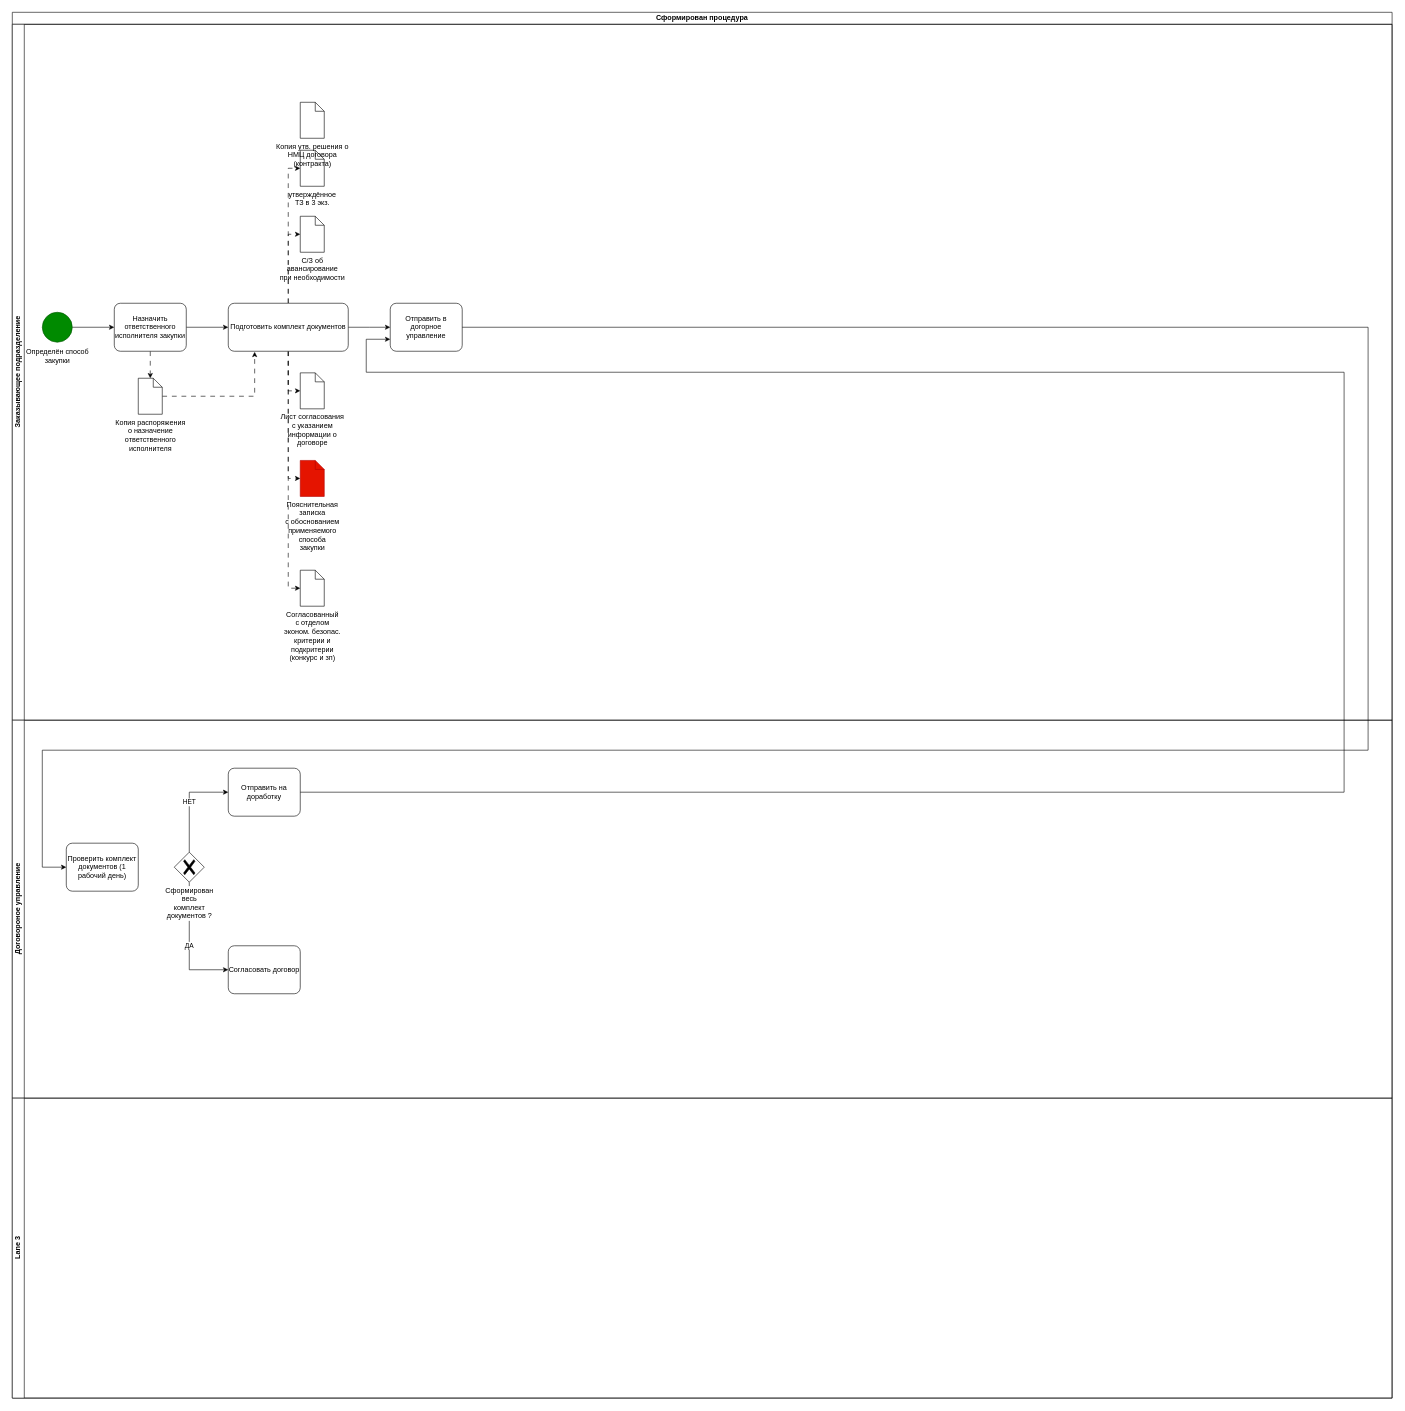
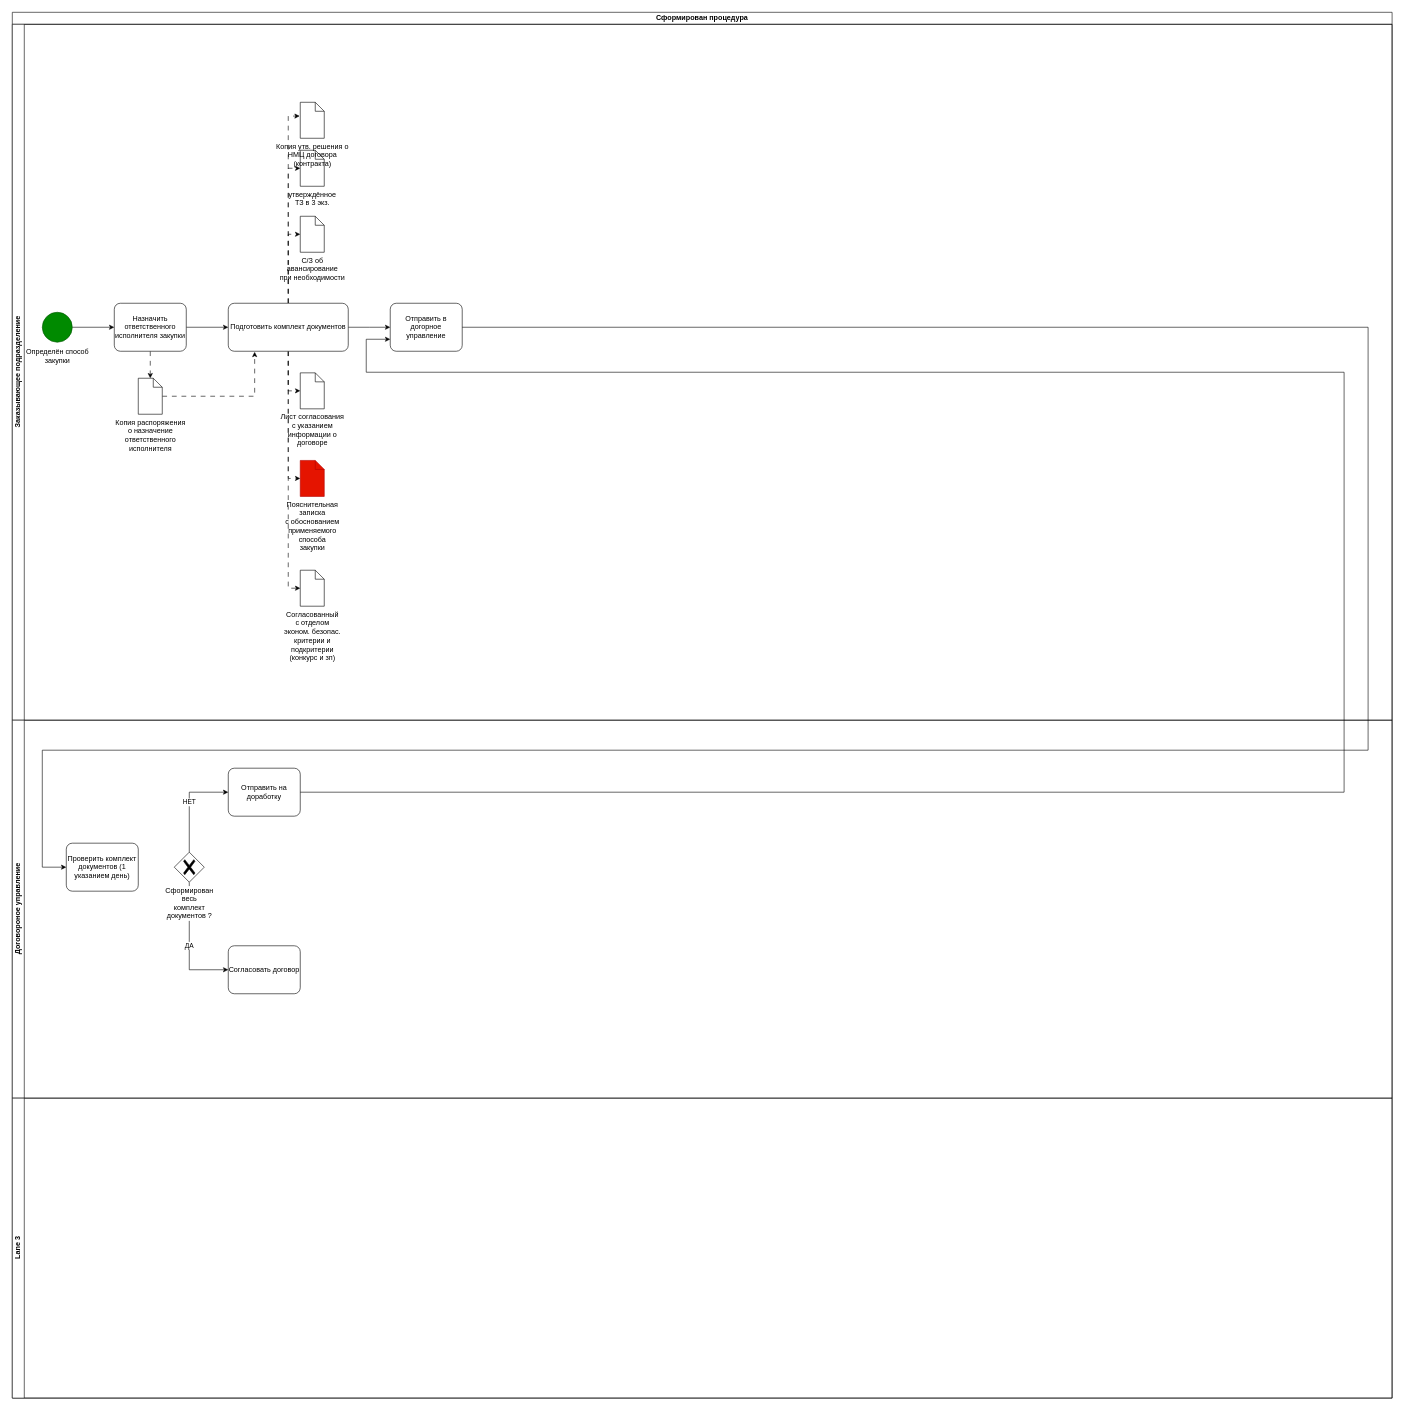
+ <mxCell id="12" style="edgeStyle=orthogonalEdgeStyle;rounded=0;orthogonalLoop=1;jettySize=auto;html=1;entryX=-0.025;entryY=0.383;entryDx=0;entryDy=0;entryPerimeter=0;dashed=1;dashPattern=8 8;" edge="1" parent="3" source="17" target="20"><mxGeometry relative="1" as="geometry" /></mxCell>
- <mxCell id="28" value="Проверить комплект документов (1 рабочий день)" style="points=[[0.25,0,0],[0.5,0,0],[0.75,0,0],[1,0.25,0],[1,0.5,0],[1,0.75,0],[0.75,1,0],[0.5,1,0],[0.25,1,0],[0,0.75,0],[0,0.5,0],[0,0.25,0]];shape=mxgraph.bpmn.task;whiteSpace=wrap;rectStyle=rounded;size=10;html=1;container=1;expand=0;collapsible=0;taskMarker=abstract;" vertex="1" parent="27"><mxGeometry x="90" y="205" width="120" height="80" as="geometry" /></mxCell>
+ <mxCell id="28" value="Проверить комплект документов (1 указанием день)" style="points=[[0.25,0,0],[0.5,0,0],[0.75,0,0],[1,0.25,0],[1,0.5,0],[1,0.75,0],[0.75,1,0],[0.5,1,0],[0.25,1,0],[0,0.75,0],[0,0.5,0],[0,0.25,0]];shape=mxgraph.bpmn.task;whiteSpace=wrap;rectStyle=rounded;size=10;html=1;container=1;expand=0;collapsible=0;taskMarker=abstract;" vertex="1" parent="27"><mxGeometry x="90" y="205" width="120" height="80" as="geometry" /></mxCell>
